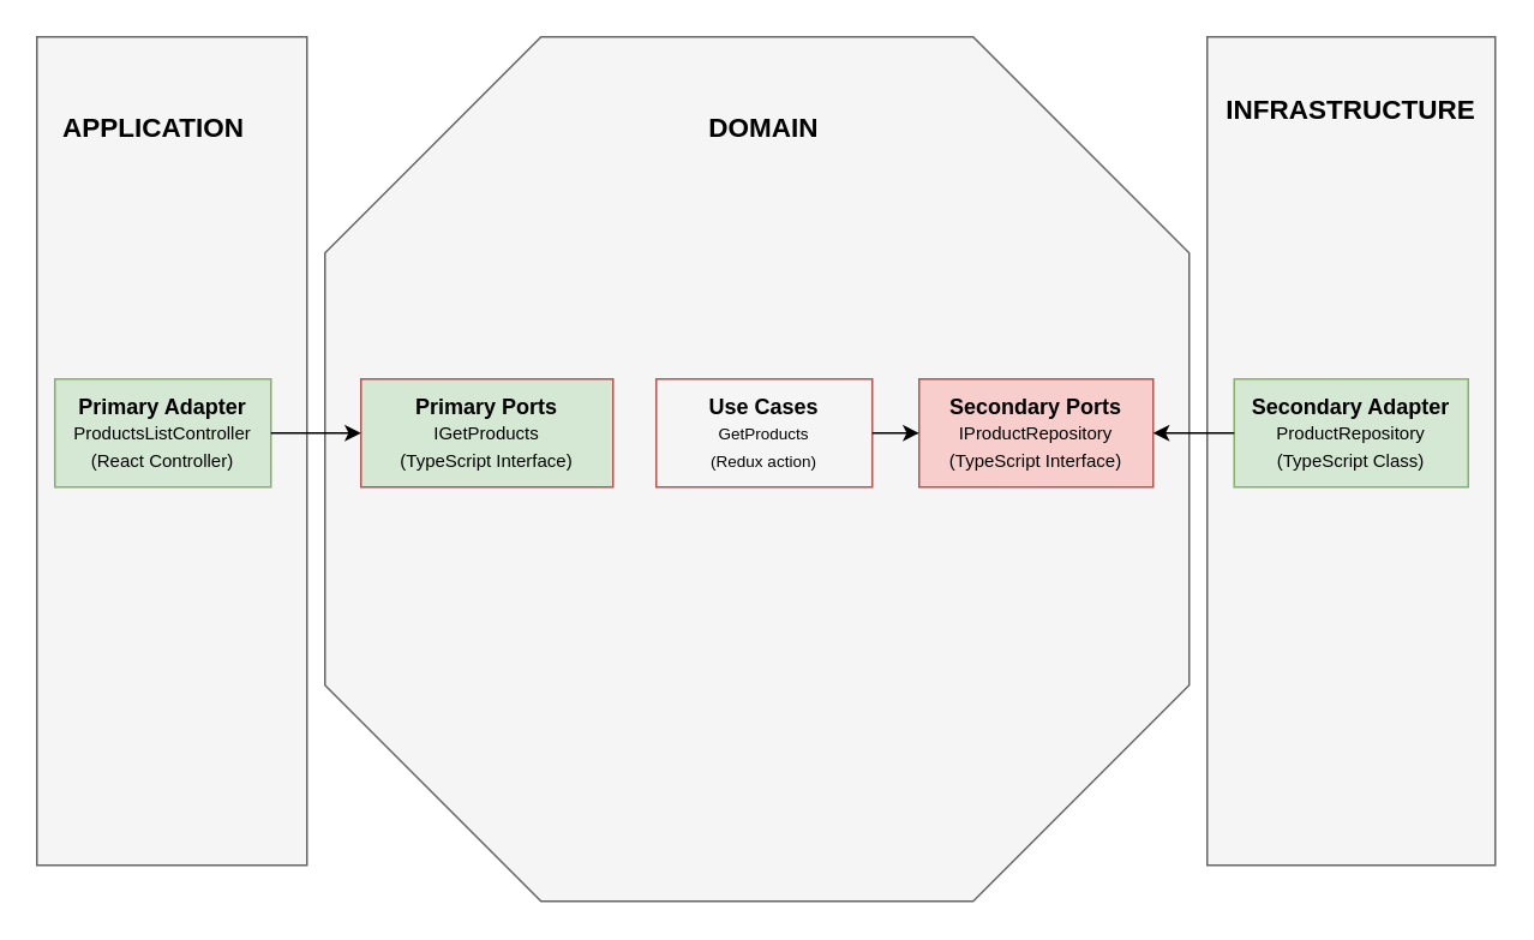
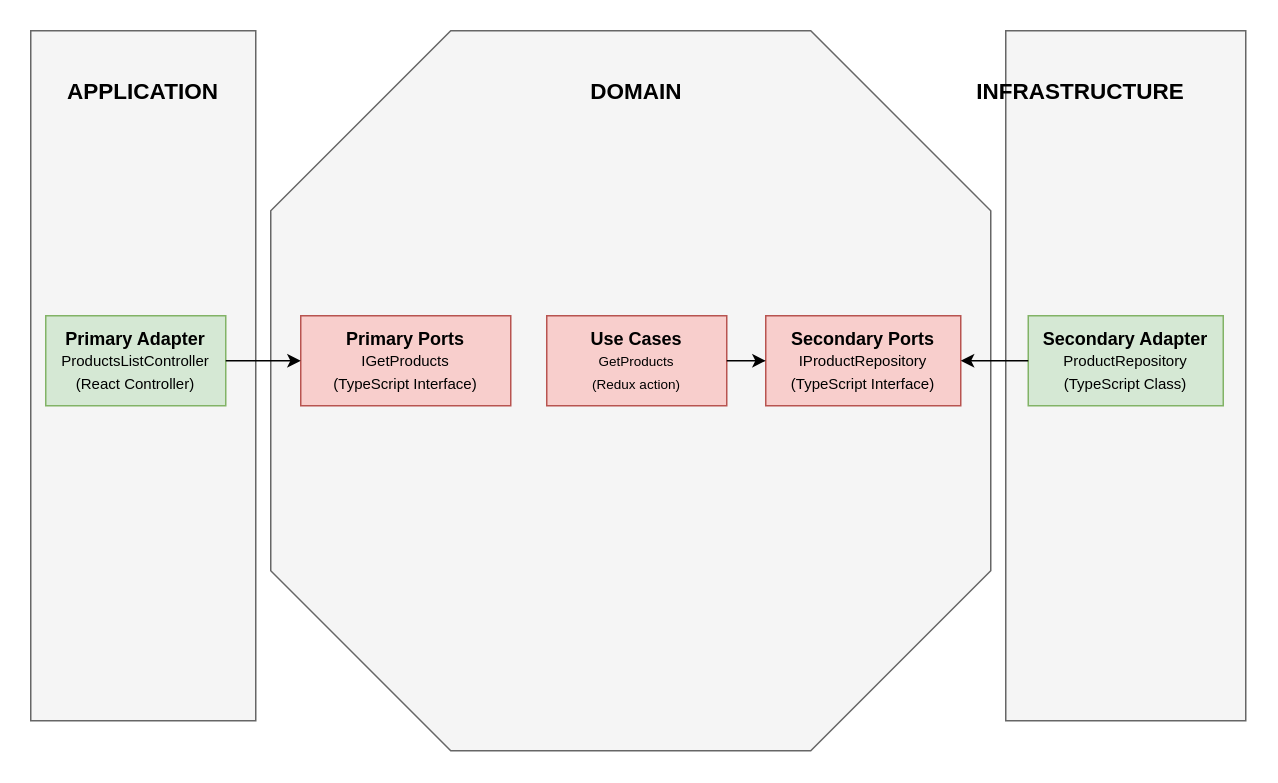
- <mxCell id="14" value="INFRASTRUCTURE" style="text;html=1;strokeColor=none;fillColor=none;align=center;verticalAlign=middle;whiteSpace=wrap;rounded=0;fontStyle=1;fontSize=15;" parent="1" vertex="1"><mxGeometry x="705" y="50" width="90" height="20" as="geometry" /></mxCell>
+ <mxCell id="14" value="INFRASTRUCTURE" style="text;html=1;strokeColor=none;fillColor=none;align=center;verticalAlign=middle;whiteSpace=wrap;rounded=0;fontStyle=1;fontSize=15;" parent="1" vertex="1"><mxGeometry x="675" y="50" width="90" height="20" as="geometry" /></mxCell>
- <mxCell id="15" value="APPLICATION" style="text;html=1;strokeColor=none;fillColor=none;align=center;verticalAlign=middle;whiteSpace=wrap;rounded=0;fontStyle=1;fontSize=15;" parent="1" vertex="1"><mxGeometry x="40" y="60" width="90" height="20" as="geometry" /></mxCell>
+ <mxCell id="15" value="APPLICATION" style="text;html=1;strokeColor=none;fillColor=none;align=center;verticalAlign=middle;whiteSpace=wrap;rounded=0;fontStyle=1;fontSize=15;" parent="1" vertex="1"><mxGeometry x="50" y="50" width="90" height="20" as="geometry" /></mxCell>
- <mxCell id="13" value="DOMAIN" style="text;html=1;strokeColor=none;fillColor=none;align=center;verticalAlign=middle;whiteSpace=wrap;rounded=0;fontStyle=1;fontSize=15;" parent="1" vertex="1"><mxGeometry x="379" y="60" width="90" height="20" as="geometry" /></mxCell>
+ <mxCell id="13" value="DOMAIN" style="text;html=1;strokeColor=none;fillColor=none;align=center;verticalAlign=middle;whiteSpace=wrap;rounded=0;fontStyle=1;fontSize=15;" parent="1" vertex="1"><mxGeometry x="379" y="50" width="90" height="20" as="geometry" /></mxCell>
- <mxCell id="6" value="&lt;font&gt;&lt;b&gt;Primary Ports&lt;br&gt;&lt;/b&gt;&lt;/font&gt;&lt;font size=&quot;1&quot;&gt;IGetProducts&lt;br&gt;(TypeScript Interface)&lt;br&gt;&lt;/font&gt;" style="rounded=0;whiteSpace=wrap;html=1;fillColor=#d5e8d4;strokeColor=#b85450;" parent="1" vertex="1"><mxGeometry x="200" y="210" width="140" height="60" as="geometry" /></mxCell>
+ <mxCell id="6" value="&lt;font&gt;&lt;b&gt;Primary Ports&lt;br&gt;&lt;/b&gt;&lt;/font&gt;&lt;font size=&quot;1&quot;&gt;IGetProducts&lt;br&gt;(TypeScript Interface)&lt;br&gt;&lt;/font&gt;" style="rounded=0;whiteSpace=wrap;html=1;fillColor=#f8cecc;strokeColor=#b85450;" parent="1" vertex="1"><mxGeometry x="200" y="210" width="140" height="60" as="geometry" /></mxCell>
- <mxCell id="5" value="&lt;b&gt;Use Cases&lt;/b&gt;&lt;br&gt;&lt;font style=&quot;font-size: 9px&quot;&gt;GetProducts&lt;br&gt;(Redux action)&lt;br&gt;&lt;/font&gt;" style="rounded=0;whiteSpace=wrap;html=1;fillColor=#f5f5f5;strokeColor=#b85450;" parent="1" vertex="1"><mxGeometry x="364" y="210" width="120" height="60" as="geometry" /></mxCell>
+ <mxCell id="5" value="&lt;b&gt;Use Cases&lt;/b&gt;&lt;br&gt;&lt;font style=&quot;font-size: 9px&quot;&gt;GetProducts&lt;br&gt;(Redux action)&lt;br&gt;&lt;/font&gt;" style="rounded=0;whiteSpace=wrap;html=1;fillColor=#f8cecc;strokeColor=#b85450;" parent="1" vertex="1"><mxGeometry x="364" y="210" width="120" height="60" as="geometry" /></mxCell>
